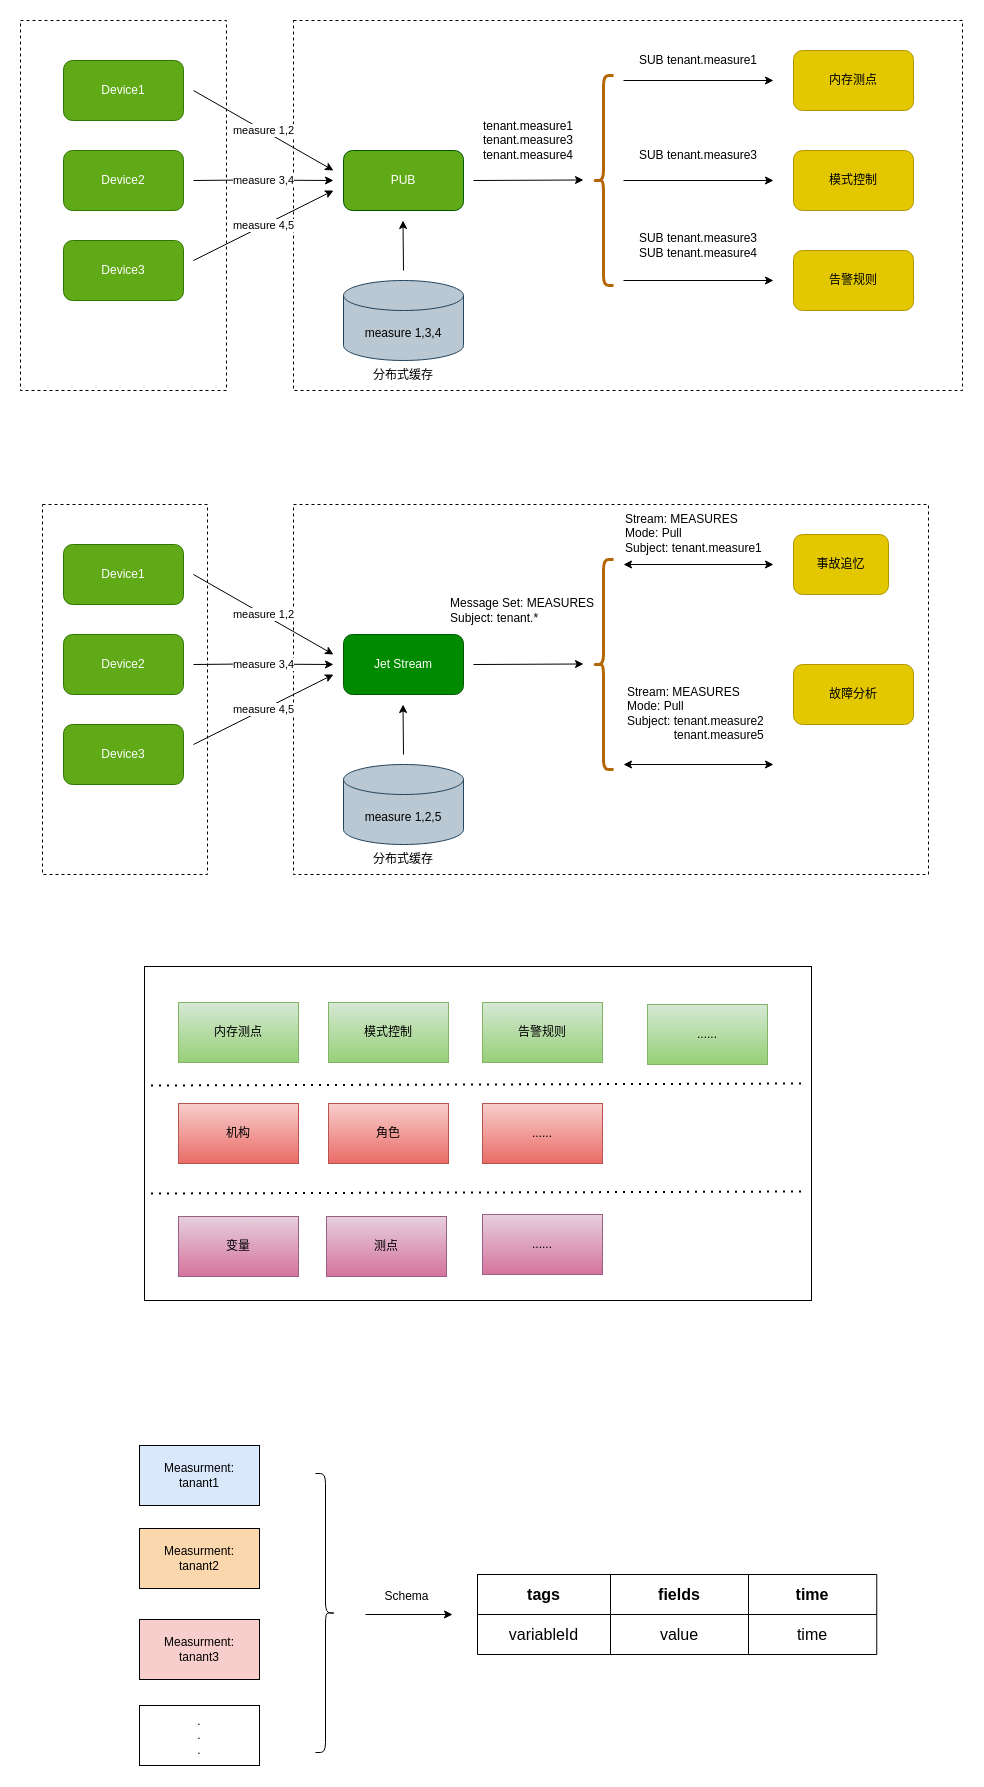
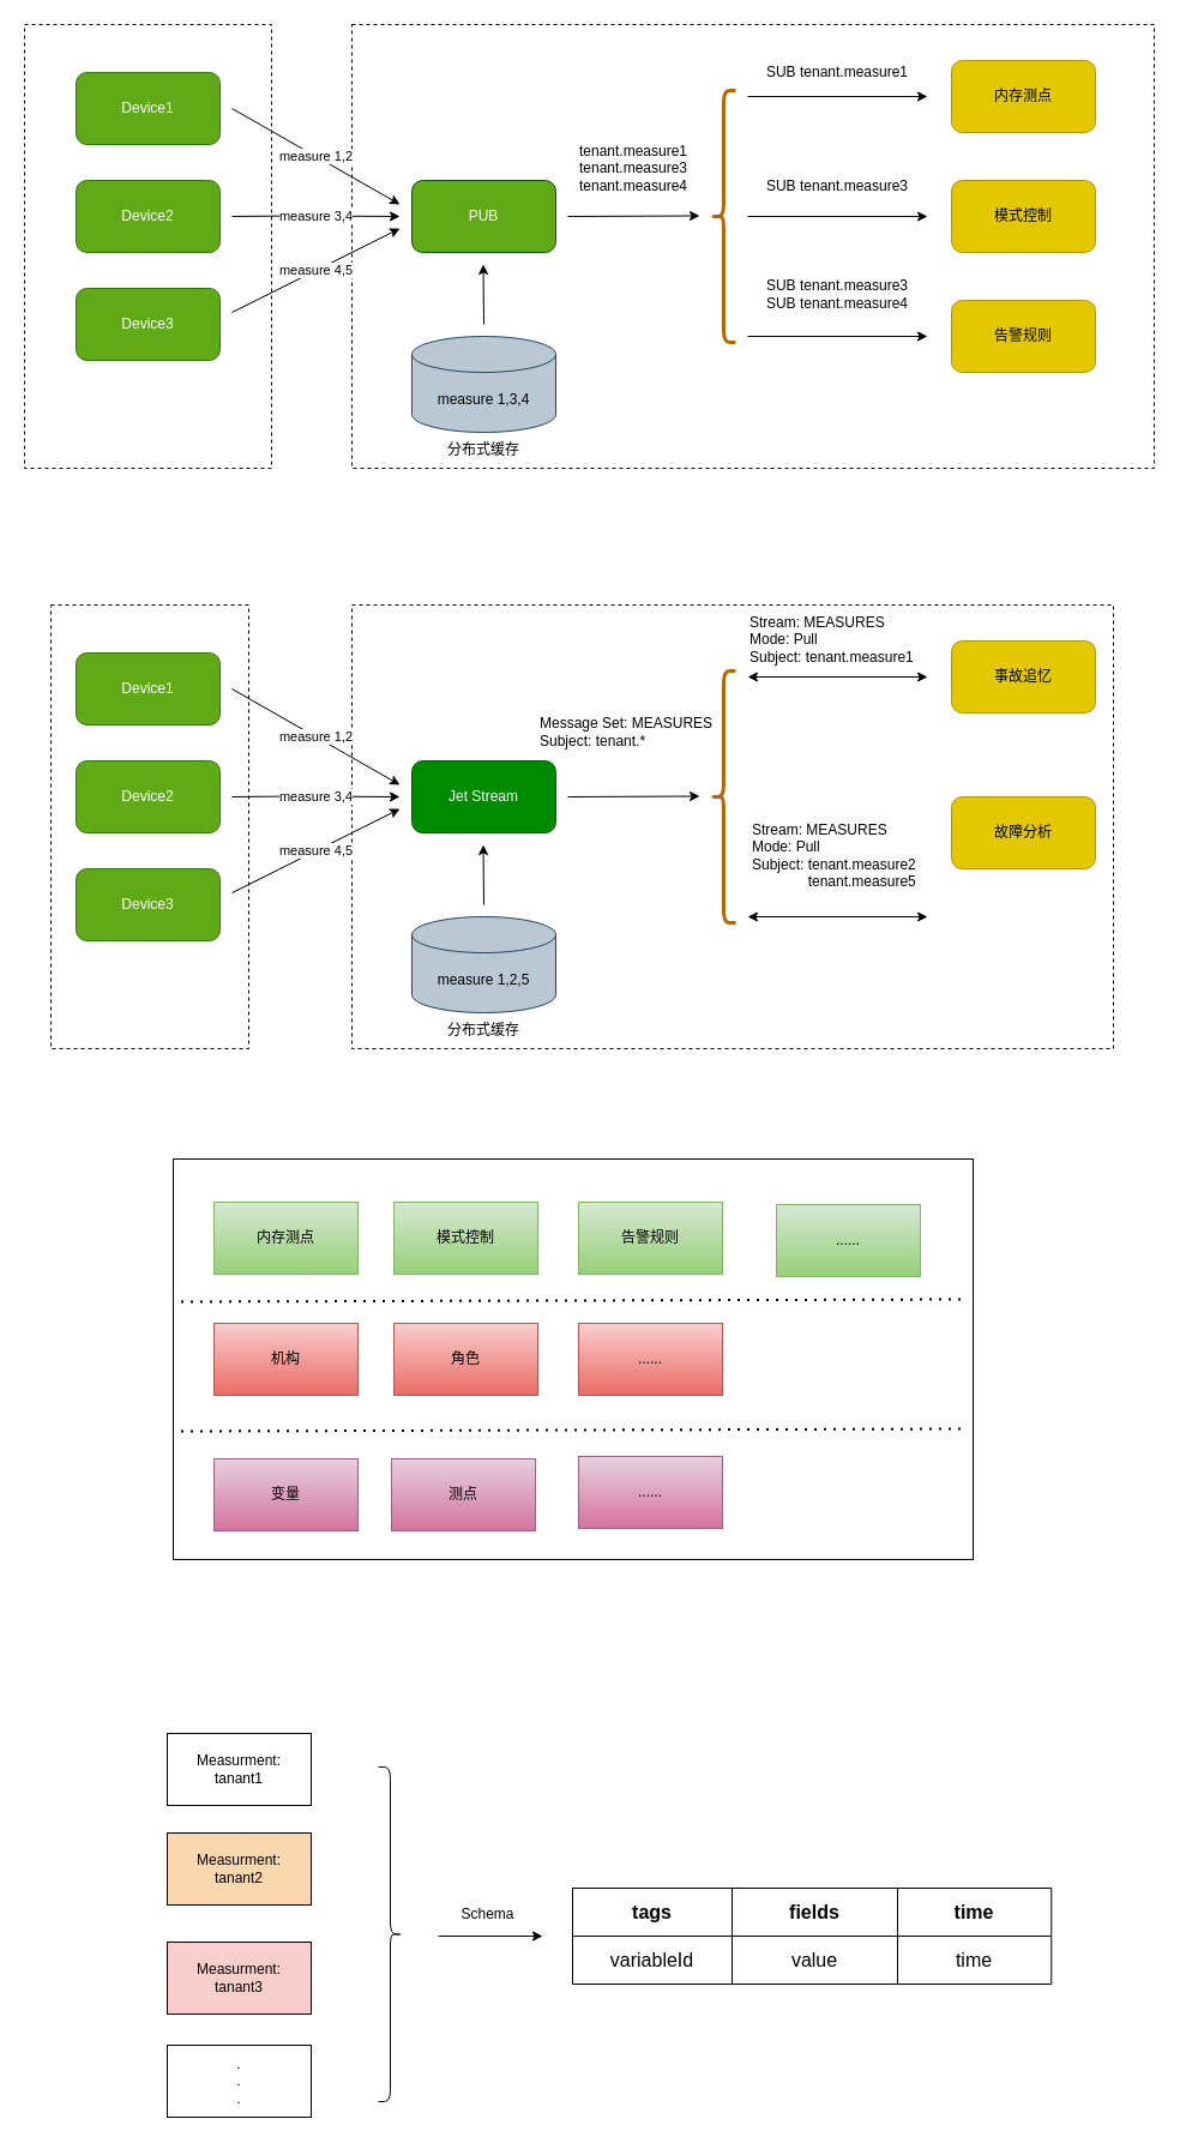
- <mxCell id="35" value="事故追忆" style="rounded=1;whiteSpace=wrap;html=1;fillColor=#e3c800;fontColor=#000000;strokeColor=#B09500;" vertex="1" parent="1"><mxGeometry x="793" y="534" width="95" height="60" as="geometry" /></mxCell>
+ <mxCell id="35" value="事故追忆" style="rounded=1;whiteSpace=wrap;html=1;fillColor=#e3c800;fontColor=#000000;strokeColor=#B09500;" vertex="1" parent="1"><mxGeometry x="793" y="534" width="120" height="60" as="geometry" /></mxCell>
- <mxCell id="60" value="Measurment: &lt;br&gt;tanant1" style="rounded=0;whiteSpace=wrap;html=1;fillColor=#dae8fc;" vertex="1" parent="1"><mxGeometry x="139" y="1445" width="120" height="60" as="geometry" /></mxCell>
+ <mxCell id="60" value="Measurment: &lt;br&gt;tanant1" style="rounded=0;whiteSpace=wrap;html=1;" vertex="1" parent="1"><mxGeometry x="139" y="1445" width="120" height="60" as="geometry" /></mxCell>
